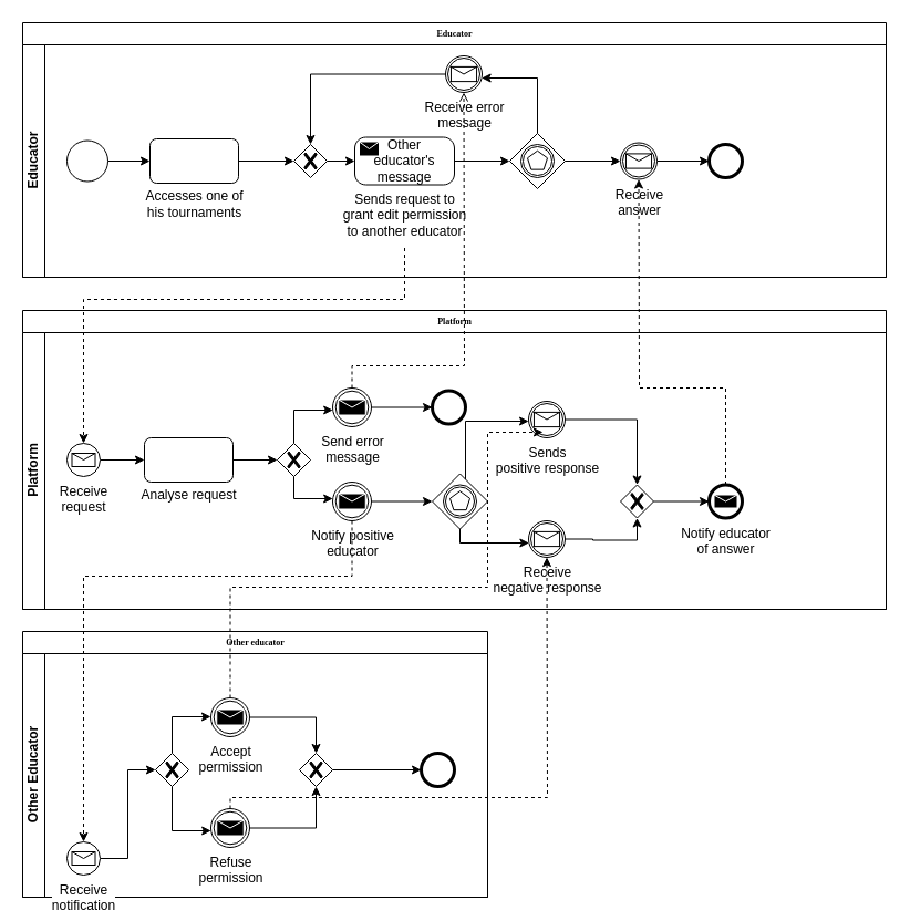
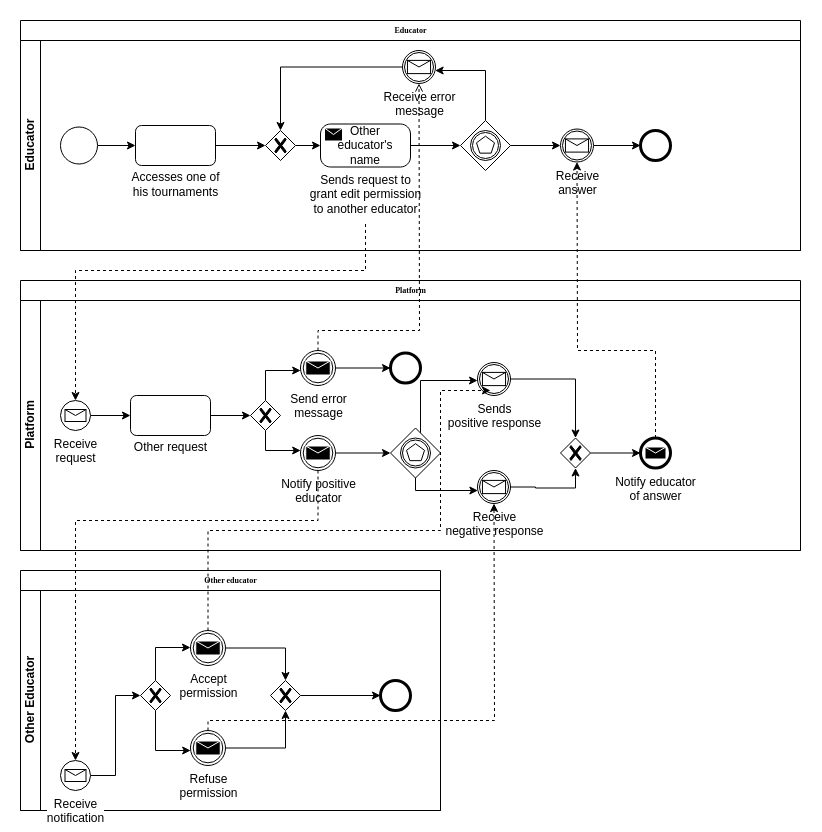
- <mxCell id="10" value="&lt;div&gt;Other&lt;/div&gt;&lt;div&gt;educator's&lt;/div&gt;&lt;div&gt;message&lt;br&gt;&lt;/div&gt;" style="points=[[0.25,0,0],[0.5,0,0],[0.75,0,0],[1,0.25,0],[1,0.5,0],[1,0.75,0],[0.75,1,0],[0.5,1,0],[0.25,1,0],[0,0.75,0],[0,0.5,0],[0,0.25,0]];shape=mxgraph.bpmn.task;whiteSpace=wrap;rectStyle=rounded;size=10;html=1;container=1;expand=0;collapsible=0;taskMarker=send;" parent="3" vertex="1"><mxGeometry x="300" y="83.5" width="90" height="43" as="geometry" /></mxCell>
+ <mxCell id="10" value="&lt;div&gt;Other&lt;/div&gt;&lt;div&gt;educator's&lt;/div&gt;&lt;div&gt;name&lt;br&gt;&lt;/div&gt;" style="points=[[0.25,0,0],[0.5,0,0],[0.75,0,0],[1,0.25,0],[1,0.5,0],[1,0.75,0],[0.75,1,0],[0.5,1,0],[0.25,1,0],[0,0.75,0],[0,0.5,0],[0,0.25,0]];shape=mxgraph.bpmn.task;whiteSpace=wrap;rectStyle=rounded;size=10;html=1;container=1;expand=0;collapsible=0;taskMarker=send;" parent="3" vertex="1"><mxGeometry x="300" y="83.5" width="90" height="43" as="geometry" /></mxCell>
- <mxCell id="30" value="Analyse request" style="text;html=1;align=center;verticalAlign=middle;resizable=0;points=[];autosize=1;strokeColor=none;fillColor=none;" vertex="1" parent="23"><mxGeometry x="95" y="131.5" width="110" height="30" as="geometry" /></mxCell>
+ <mxCell id="30" value="Other request" style="text;html=1;align=center;verticalAlign=middle;resizable=0;points=[];autosize=1;strokeColor=none;fillColor=none;" vertex="1" parent="23"><mxGeometry x="95" y="131.5" width="110" height="30" as="geometry" /></mxCell>
